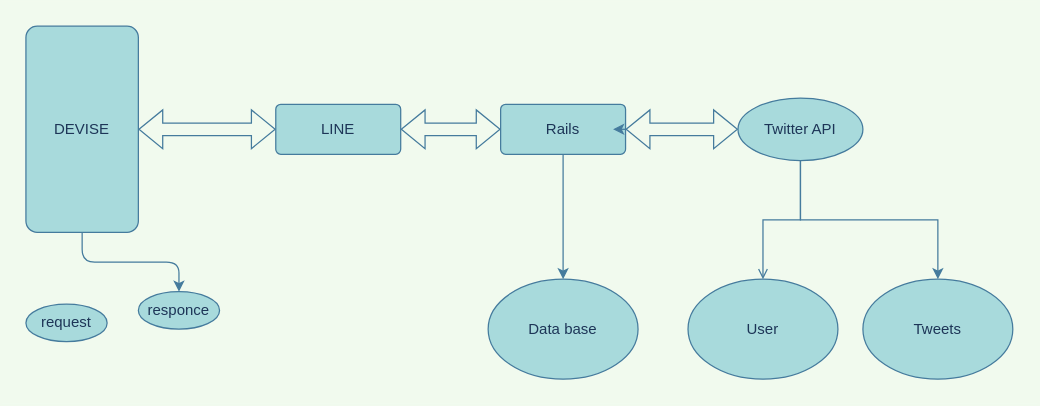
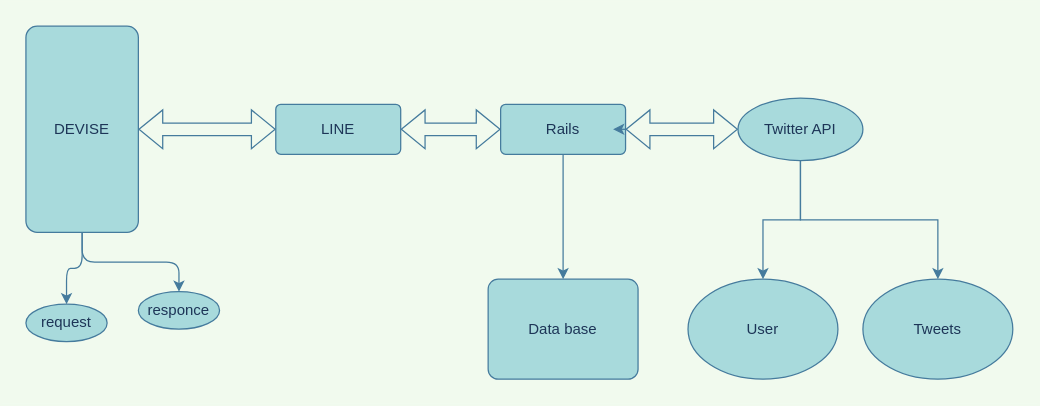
- <mxCell id="11" value="" style="edgeStyle=orthogonalEdgeStyle;rounded=0;orthogonalLoop=1;jettySize=auto;html=1;labelBackgroundColor=#F1FAEE;strokeColor=#457B9D;fontColor=#1D3557;endArrow=open;" edge="1" parent="1" source="13" target="14"><mxGeometry relative="1" as="geometry" /></mxCell>
+ <mxCell id="11" value="" style="edgeStyle=orthogonalEdgeStyle;rounded=0;orthogonalLoop=1;jettySize=auto;html=1;labelBackgroundColor=#F1FAEE;strokeColor=#457B9D;fontColor=#1D3557;" edge="1" parent="1" source="13" target="14"><mxGeometry relative="1" as="geometry" /></mxCell>
+ <mxCell id="5" value="" style="edgeStyle=orthogonalEdgeStyle;curved=0;rounded=1;sketch=0;orthogonalLoop=1;jettySize=auto;html=1;strokeColor=#457B9D;fillColor=#A8DADC;fontColor=#1D3557;" edge="1" parent="1" source="6" target="18"><mxGeometry relative="1" as="geometry" /></mxCell>
- <mxCell id="16" value="Data base" style="ellipse;whiteSpace=wrap;html=1;rounded=1;arcSize=10;fillColor=#A8DADC;strokeColor=#457B9D;fontColor=#1D3557;" vertex="1" parent="1"><mxGeometry x="390" y="223" width="120" height="80" as="geometry" /></mxCell>
+ <mxCell id="16" value="Data base" style="whiteSpace=wrap;html=1;arcSize=10;fillColor=#A8DADC;strokeColor=#457B9D;fontColor=#1D3557;rounded=1;" vertex="1" parent="1"><mxGeometry x="390" y="223" width="120" height="80" as="geometry" /></mxCell>
